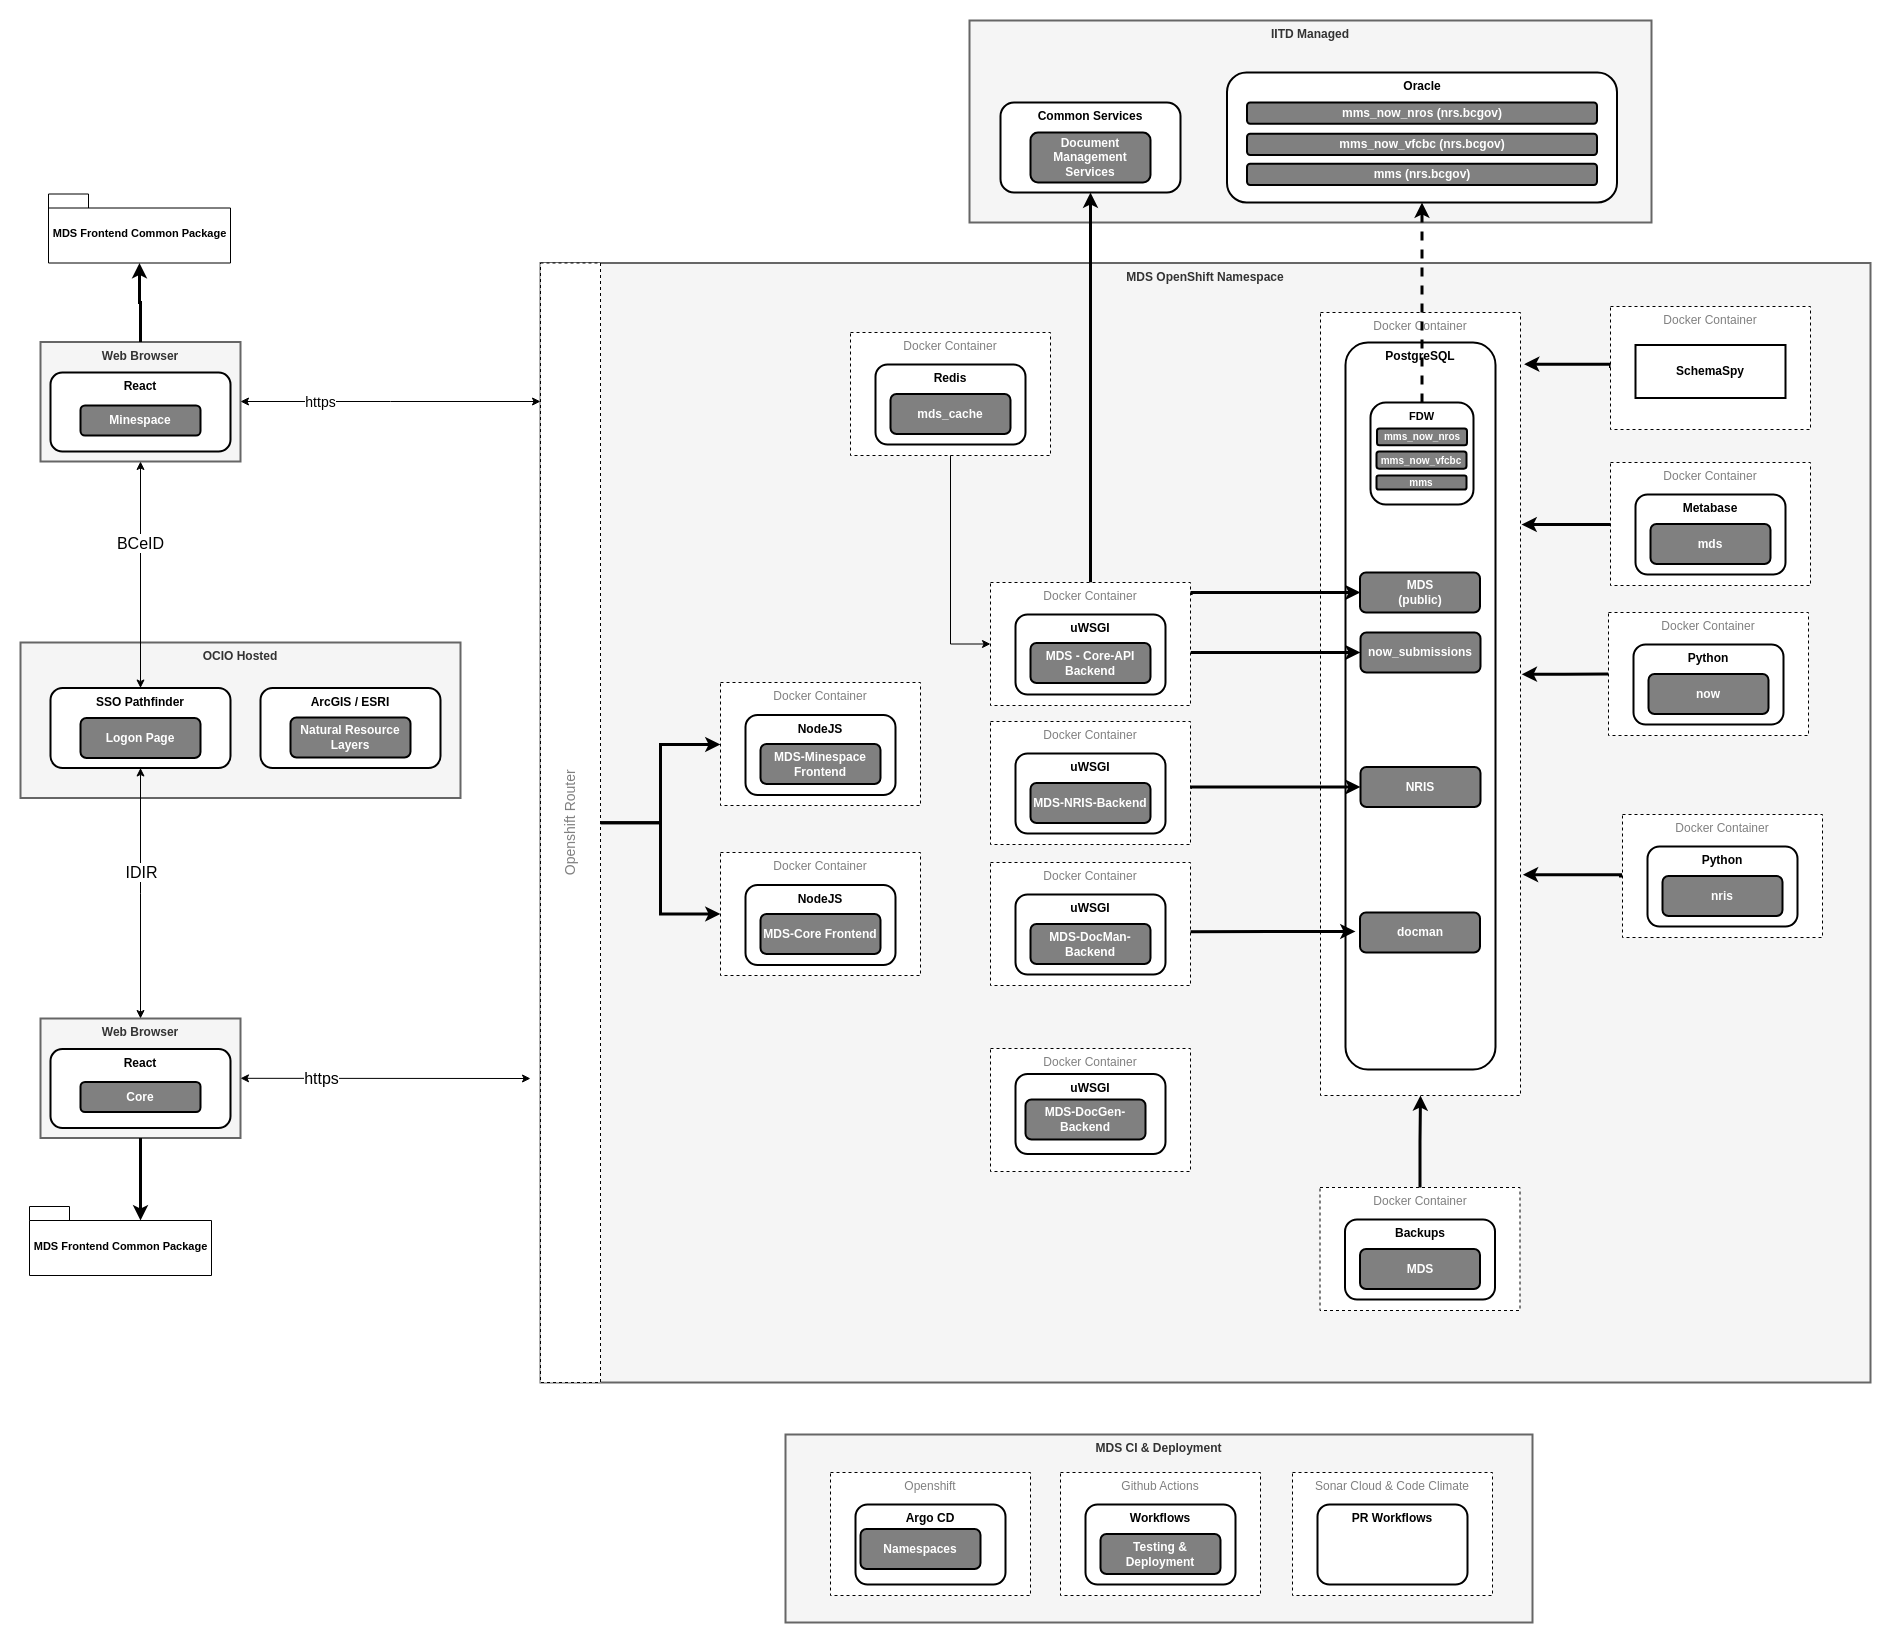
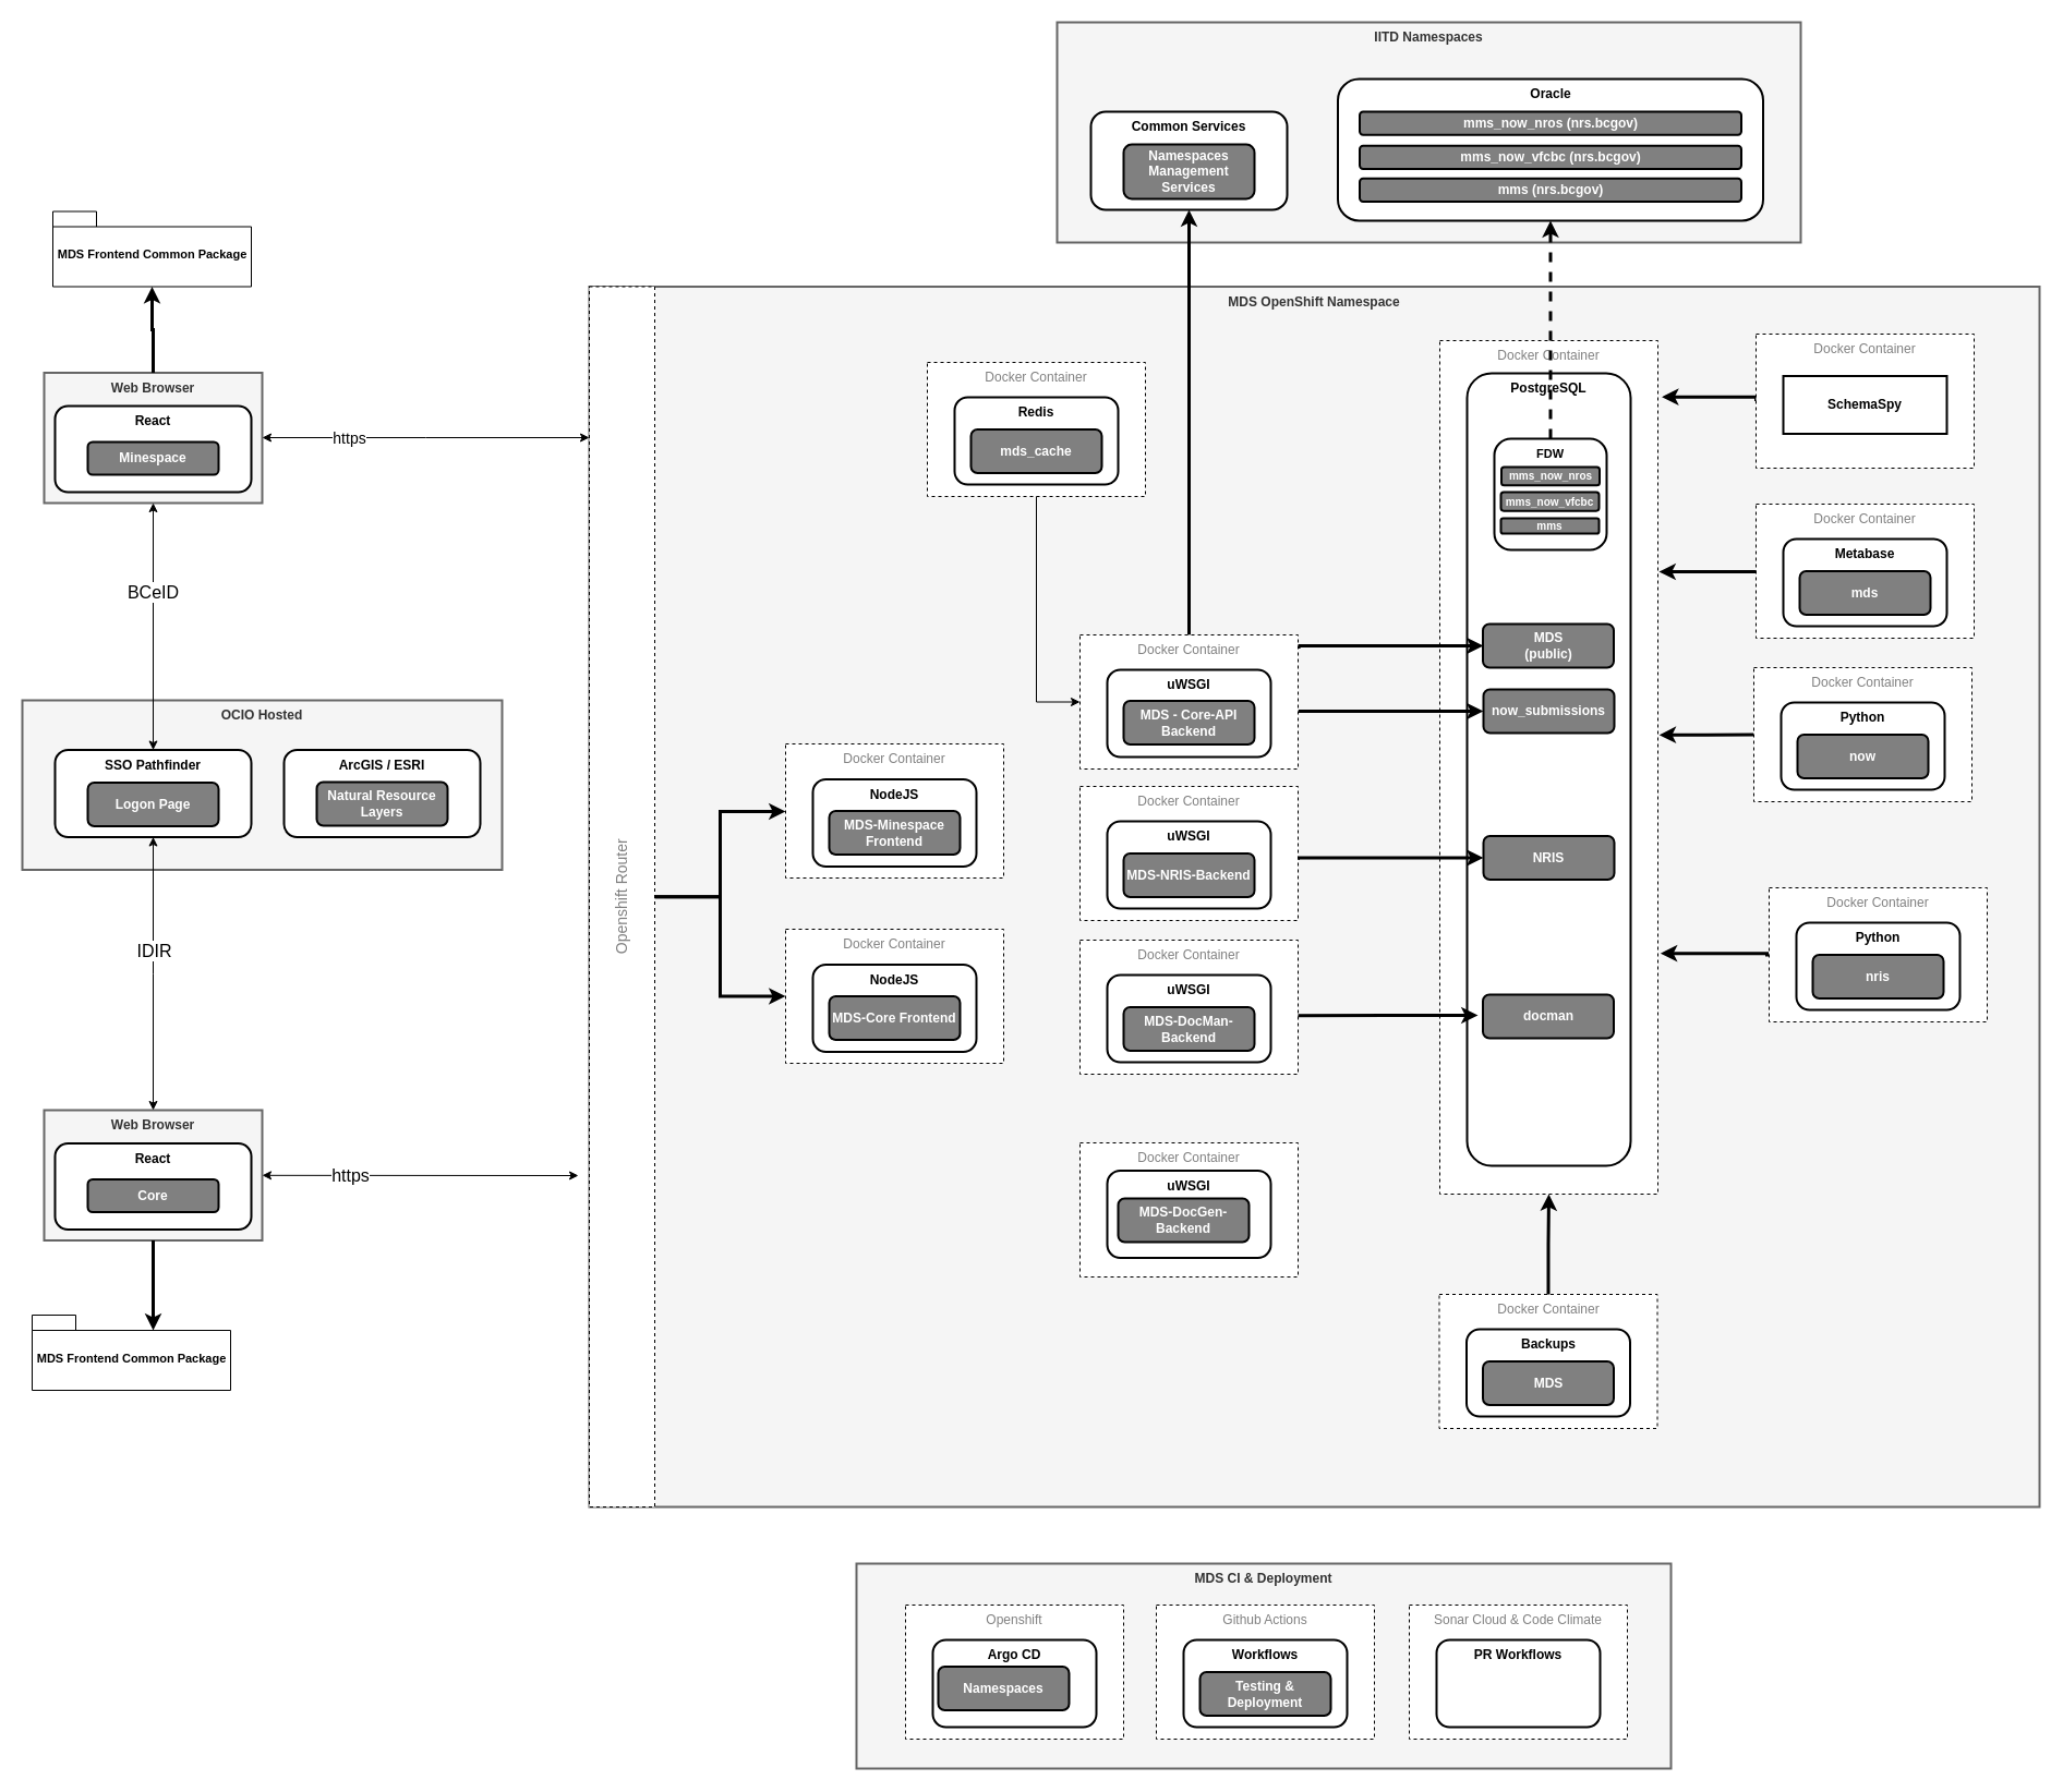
- <mxCell id="14" value="IITD Managed" style="rounded=0;whiteSpace=wrap;html=1;verticalAlign=top;fillColor=#f5f5f5;strokeColor=#666666;fontColor=#333333;strokeWidth=2;fontStyle=1;movable=0;resizable=0;rotatable=0;deletable=0;editable=0;connectable=0;" parent="1" vertex="1"><mxGeometry x="969" y="20" width="682" height="202" as="geometry" /></mxCell>
+ <mxCell id="14" value="IITD Namespaces" style="rounded=0;whiteSpace=wrap;html=1;verticalAlign=top;fillColor=#f5f5f5;strokeColor=#666666;fontColor=#333333;strokeWidth=2;fontStyle=1;movable=0;resizable=0;rotatable=0;deletable=0;editable=0;connectable=0;" parent="1" vertex="1"><mxGeometry x="969" y="20" width="682" height="202" as="geometry" /></mxCell>
- <mxCell id="99" value="Document Management Services" style="rounded=1;whiteSpace=wrap;html=1;strokeWidth=2;fillColor=#808080;fontColor=#FFFFFF;fontStyle=1" parent="97" vertex="1"><mxGeometry x="30" y="30" width="120" height="50" as="geometry" /></mxCell>
+ <mxCell id="99" value="Namespaces Management Services" style="rounded=1;whiteSpace=wrap;html=1;strokeWidth=2;fillColor=#808080;fontColor=#FFFFFF;fontStyle=1" parent="97" vertex="1"><mxGeometry x="30" y="30" width="120" height="50" as="geometry" /></mxCell>
